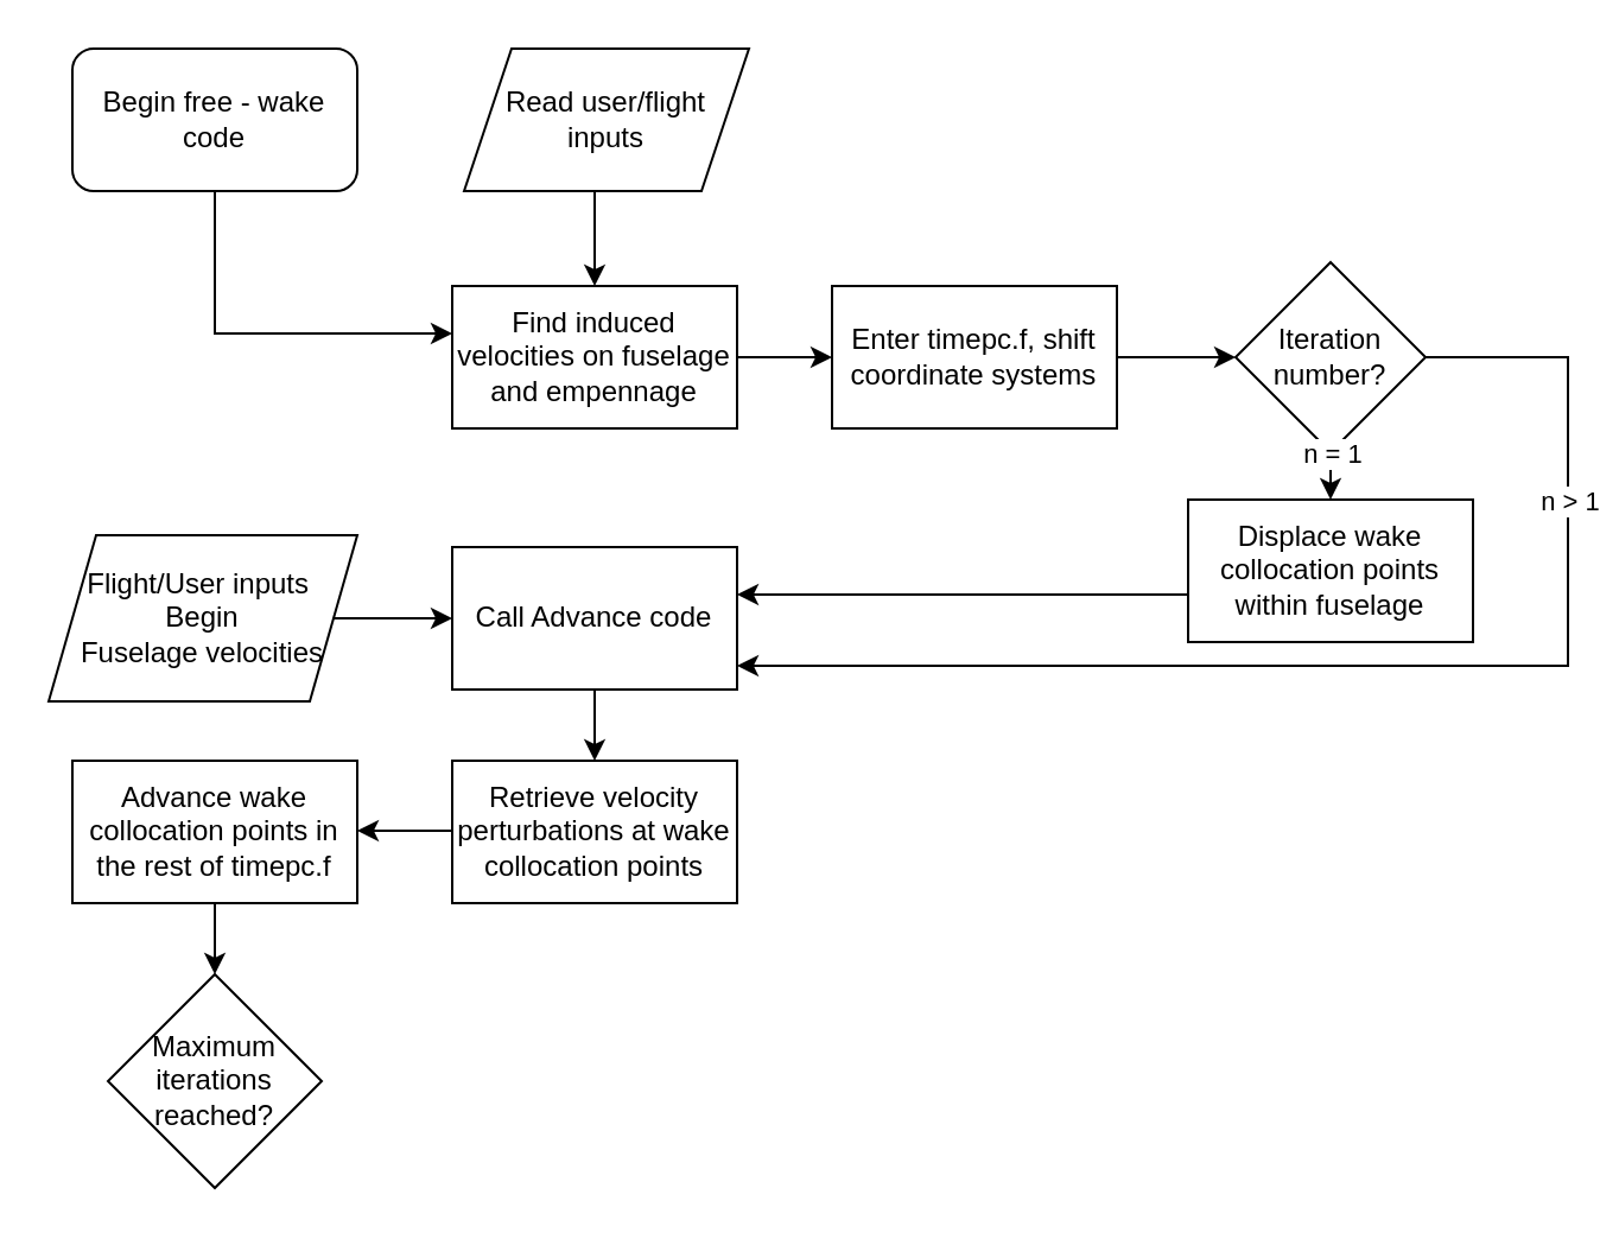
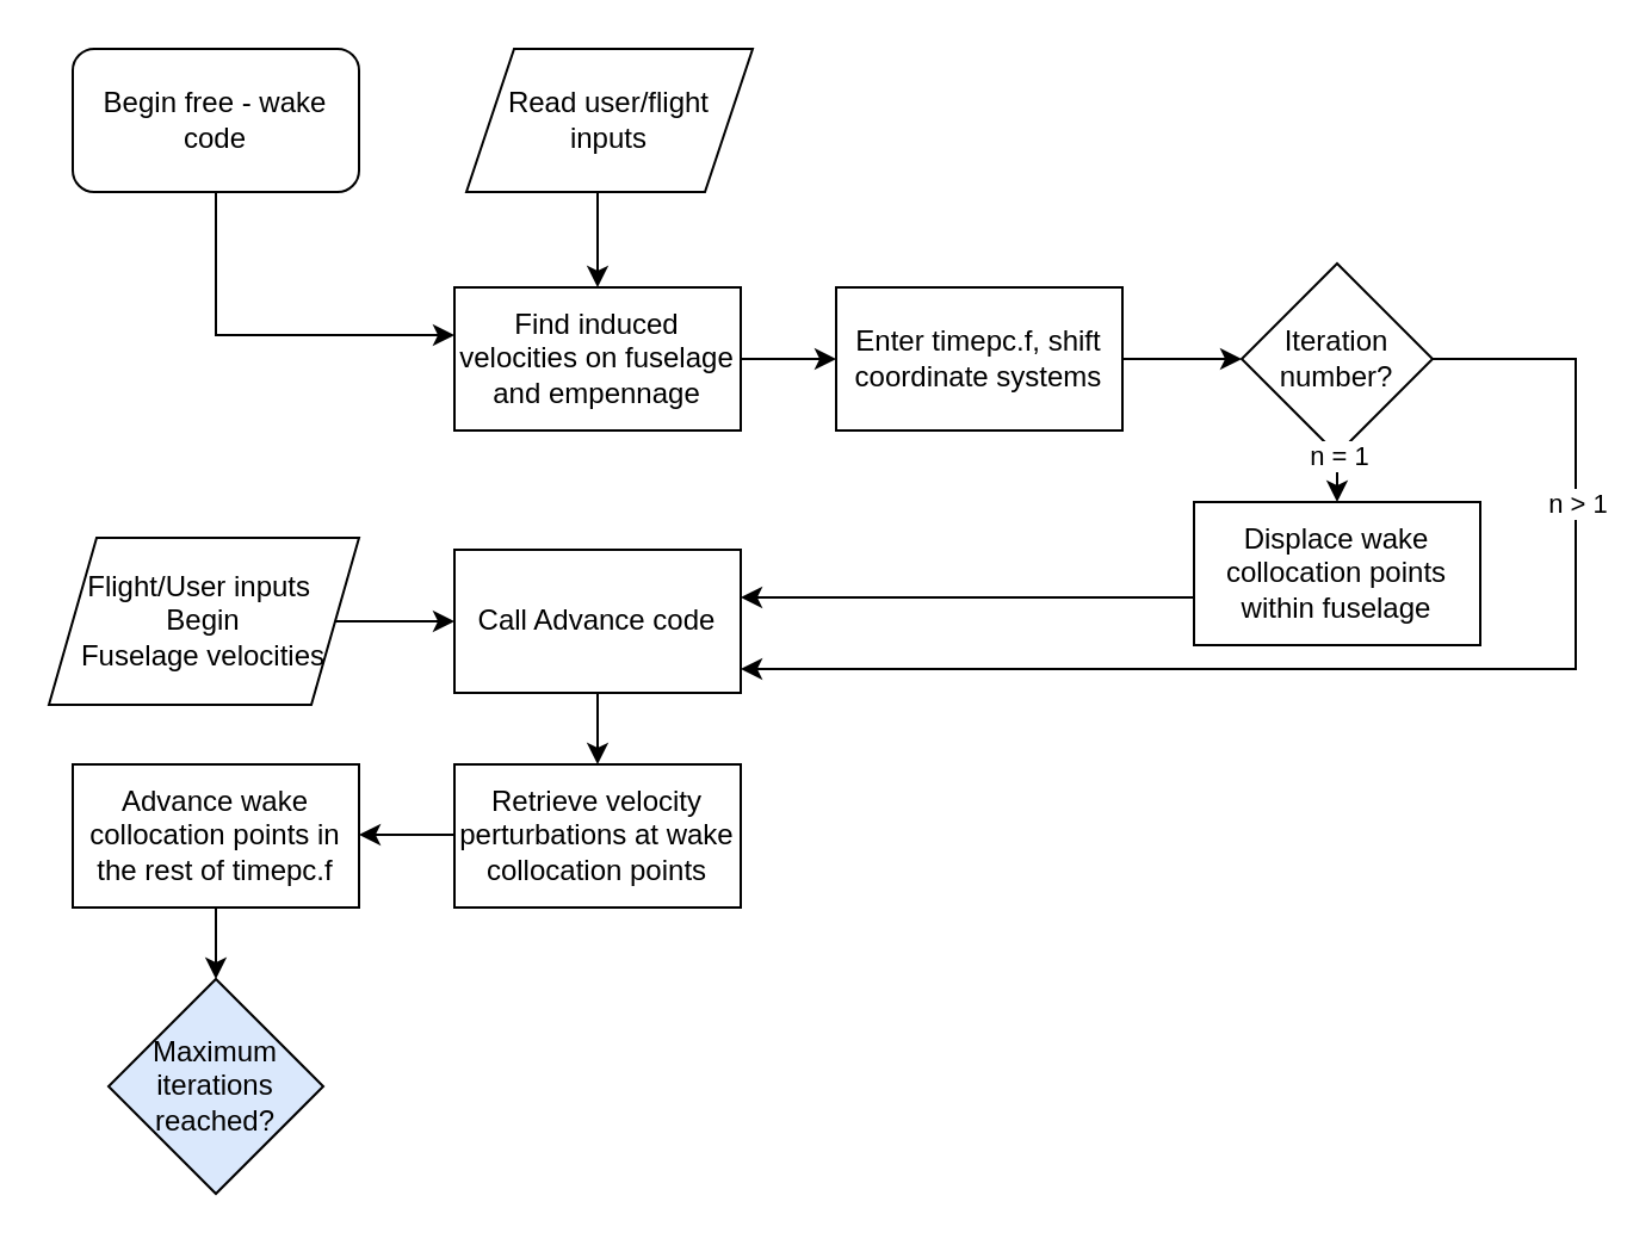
- <mxCell id="25" value="Maximum iterations reached?" style="rhombus;whiteSpace=wrap;html=1;" vertex="1" parent="1"><mxGeometry x="45" y="410" width="90" height="90" as="geometry" /></mxCell>
+ <mxCell id="25" value="Maximum iterations reached?" style="rhombus;whiteSpace=wrap;html=1;fillColor=#dae8fc;" vertex="1" parent="1"><mxGeometry x="45" y="410" width="90" height="90" as="geometry" /></mxCell>
